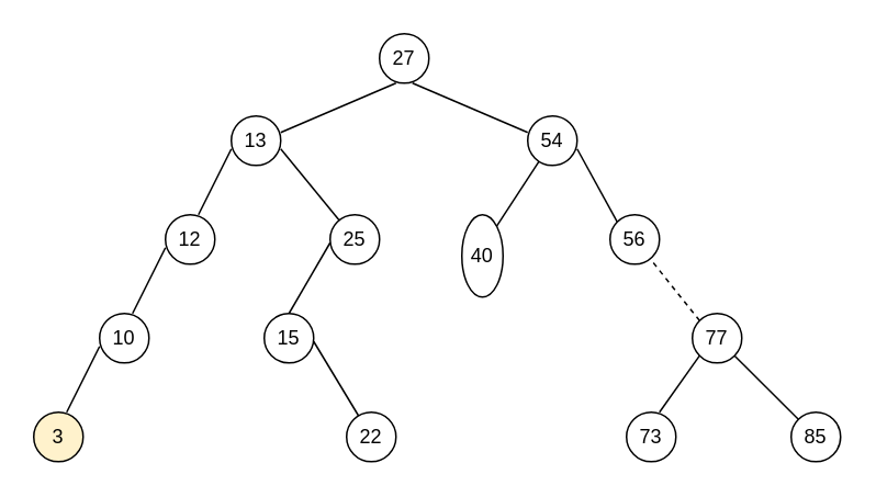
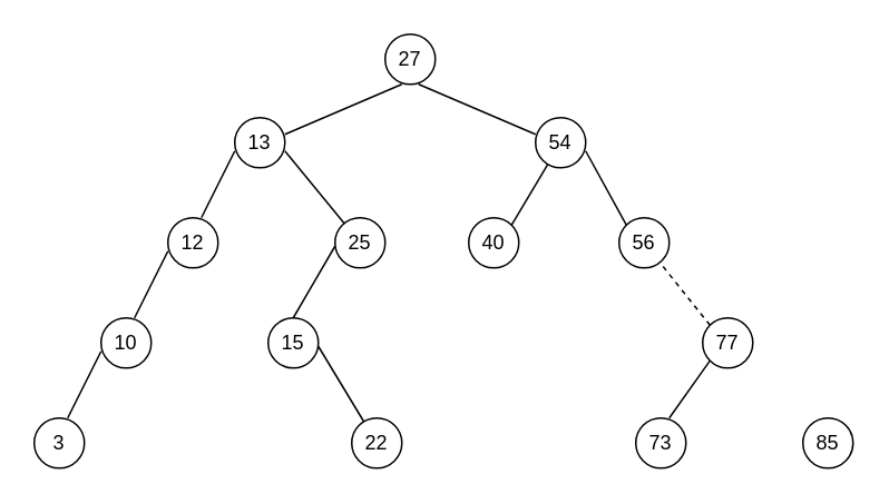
- <mxCell id="14" value="40" style="ellipse;whiteSpace=wrap;html=1;aspect=fixed;" parent="1" vertex="1"><mxGeometry x="280" y="130" width="25" height="50" as="geometry" /></mxCell>
+ <mxCell id="14" value="40" style="ellipse;whiteSpace=wrap;html=1;aspect=fixed;" parent="1" vertex="1"><mxGeometry x="280" y="130" width="30" height="30" as="geometry" /></mxCell>
- <mxCell id="27" value="" style="endArrow=none;html=1;rounded=0;exitX=0;exitY=0;exitDx=0;exitDy=0;" parent="1" source="17" target="15" edge="1"><mxGeometry width="50" height="50" relative="1" as="geometry"><mxPoint x="480" y="250" as="sourcePoint" /><mxPoint x="450" y="213" as="targetPoint" /></mxGeometry></mxCell>
- <mxCell id="10" value="3" style="ellipse;whiteSpace=wrap;html=1;aspect=fixed;fillColor=#fff2cc;" parent="1" vertex="1"><mxGeometry x="20" y="250" width="30" height="30" as="geometry" /></mxCell>
+ <mxCell id="10" value="3" style="ellipse;whiteSpace=wrap;html=1;aspect=fixed;" parent="1" vertex="1"><mxGeometry x="20" y="250" width="30" height="30" as="geometry" /></mxCell>
